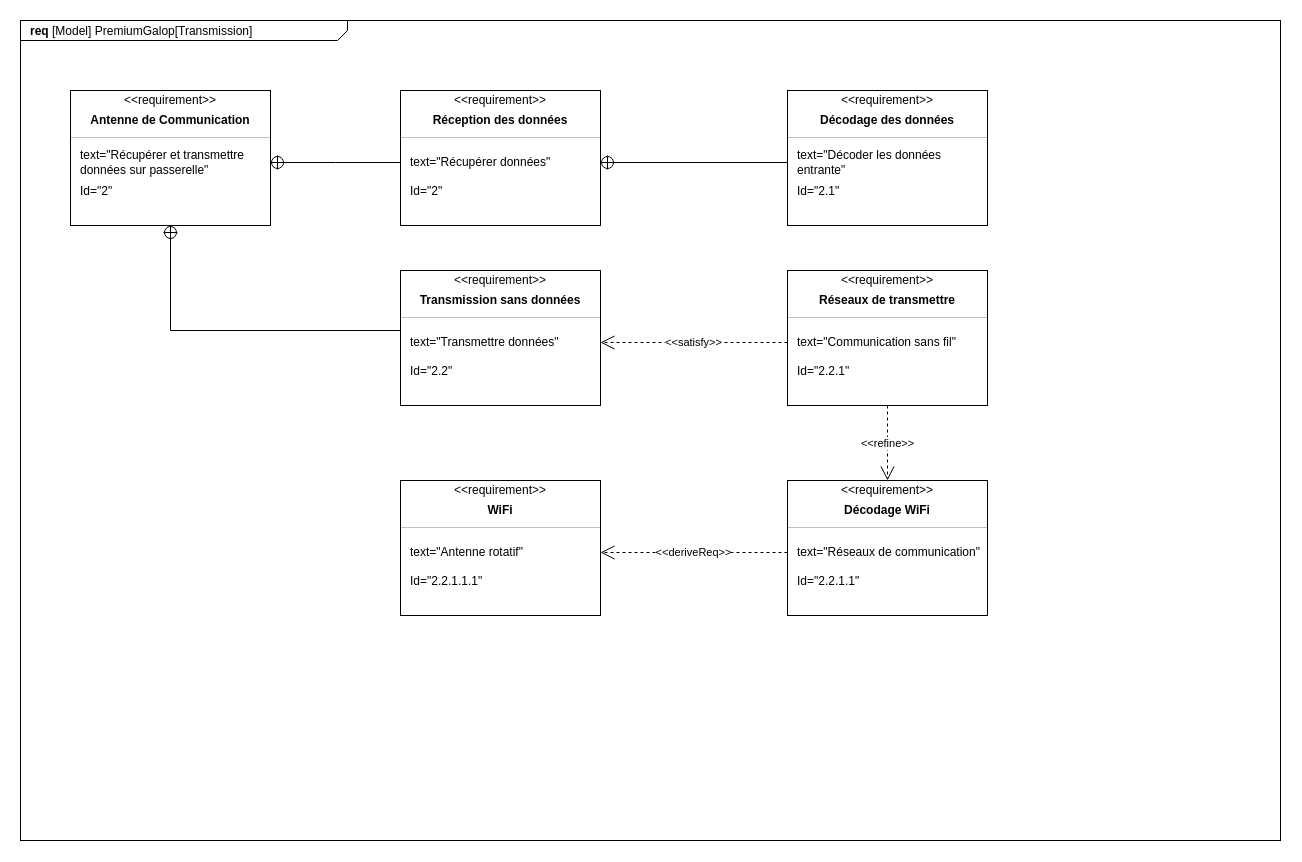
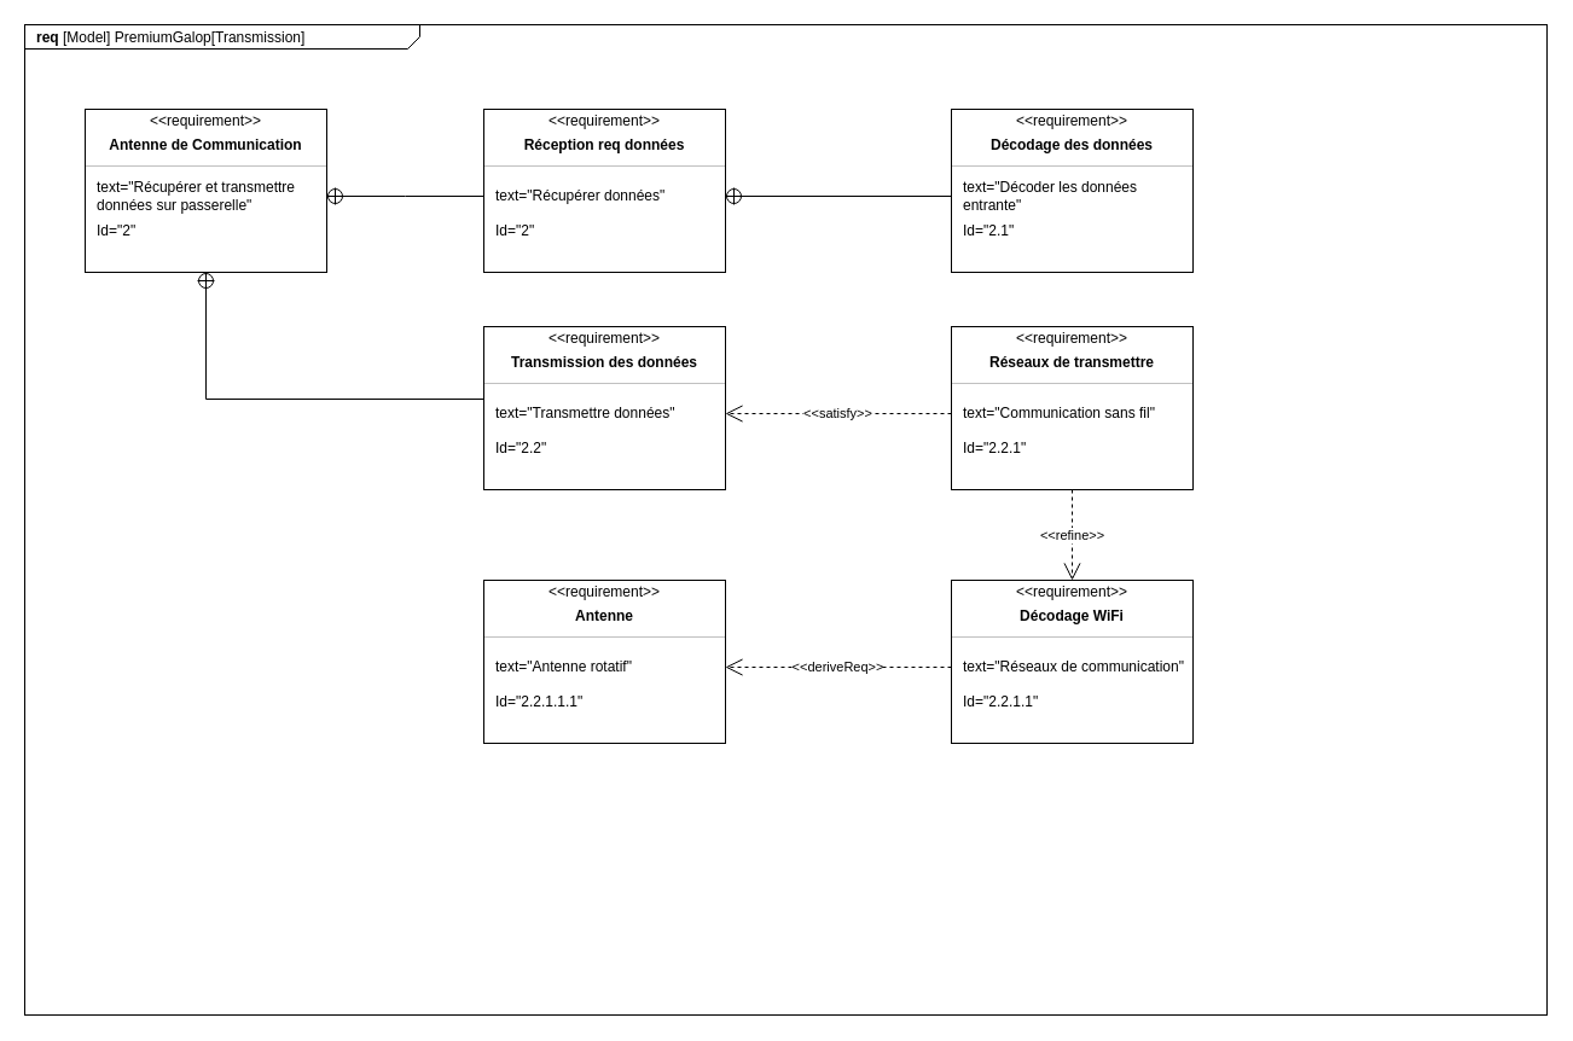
- <mxCell id="28" value="Réception des données" style="html=1;align=center;spacing=0;verticalAlign=middle;strokeColor=none;fillColor=none;whiteSpace=wrap;fontStyle=1" parent="26" vertex="1"><mxGeometry y="16" width="200" height="27" as="geometry" /></mxCell>
+ <mxCell id="28" value="Réception req données" style="html=1;align=center;spacing=0;verticalAlign=middle;strokeColor=none;fillColor=none;whiteSpace=wrap;fontStyle=1" parent="26" vertex="1"><mxGeometry y="16" width="200" height="27" as="geometry" /></mxCell>
- <mxCell id="21" value="Transmission sans données" style="html=1;align=center;spacing=0;verticalAlign=middle;strokeColor=none;fillColor=none;whiteSpace=wrap;fontStyle=1" parent="19" vertex="1"><mxGeometry y="16" width="200" height="27" as="geometry" /></mxCell>
+ <mxCell id="21" value="Transmission des données" style="html=1;align=center;spacing=0;verticalAlign=middle;strokeColor=none;fillColor=none;whiteSpace=wrap;fontStyle=1" parent="19" vertex="1"><mxGeometry y="16" width="200" height="27" as="geometry" /></mxCell>
- <mxCell id="52" value="WiFi" style="html=1;align=center;spacing=0;verticalAlign=middle;strokeColor=none;fillColor=none;whiteSpace=wrap;fontStyle=1" vertex="1" parent="50"><mxGeometry y="16" width="200" height="27" as="geometry" /></mxCell>
+ <mxCell id="52" value="Antenne" style="html=1;align=center;spacing=0;verticalAlign=middle;strokeColor=none;fillColor=none;whiteSpace=wrap;fontStyle=1" vertex="1" parent="50"><mxGeometry y="16" width="200" height="27" as="geometry" /></mxCell>
